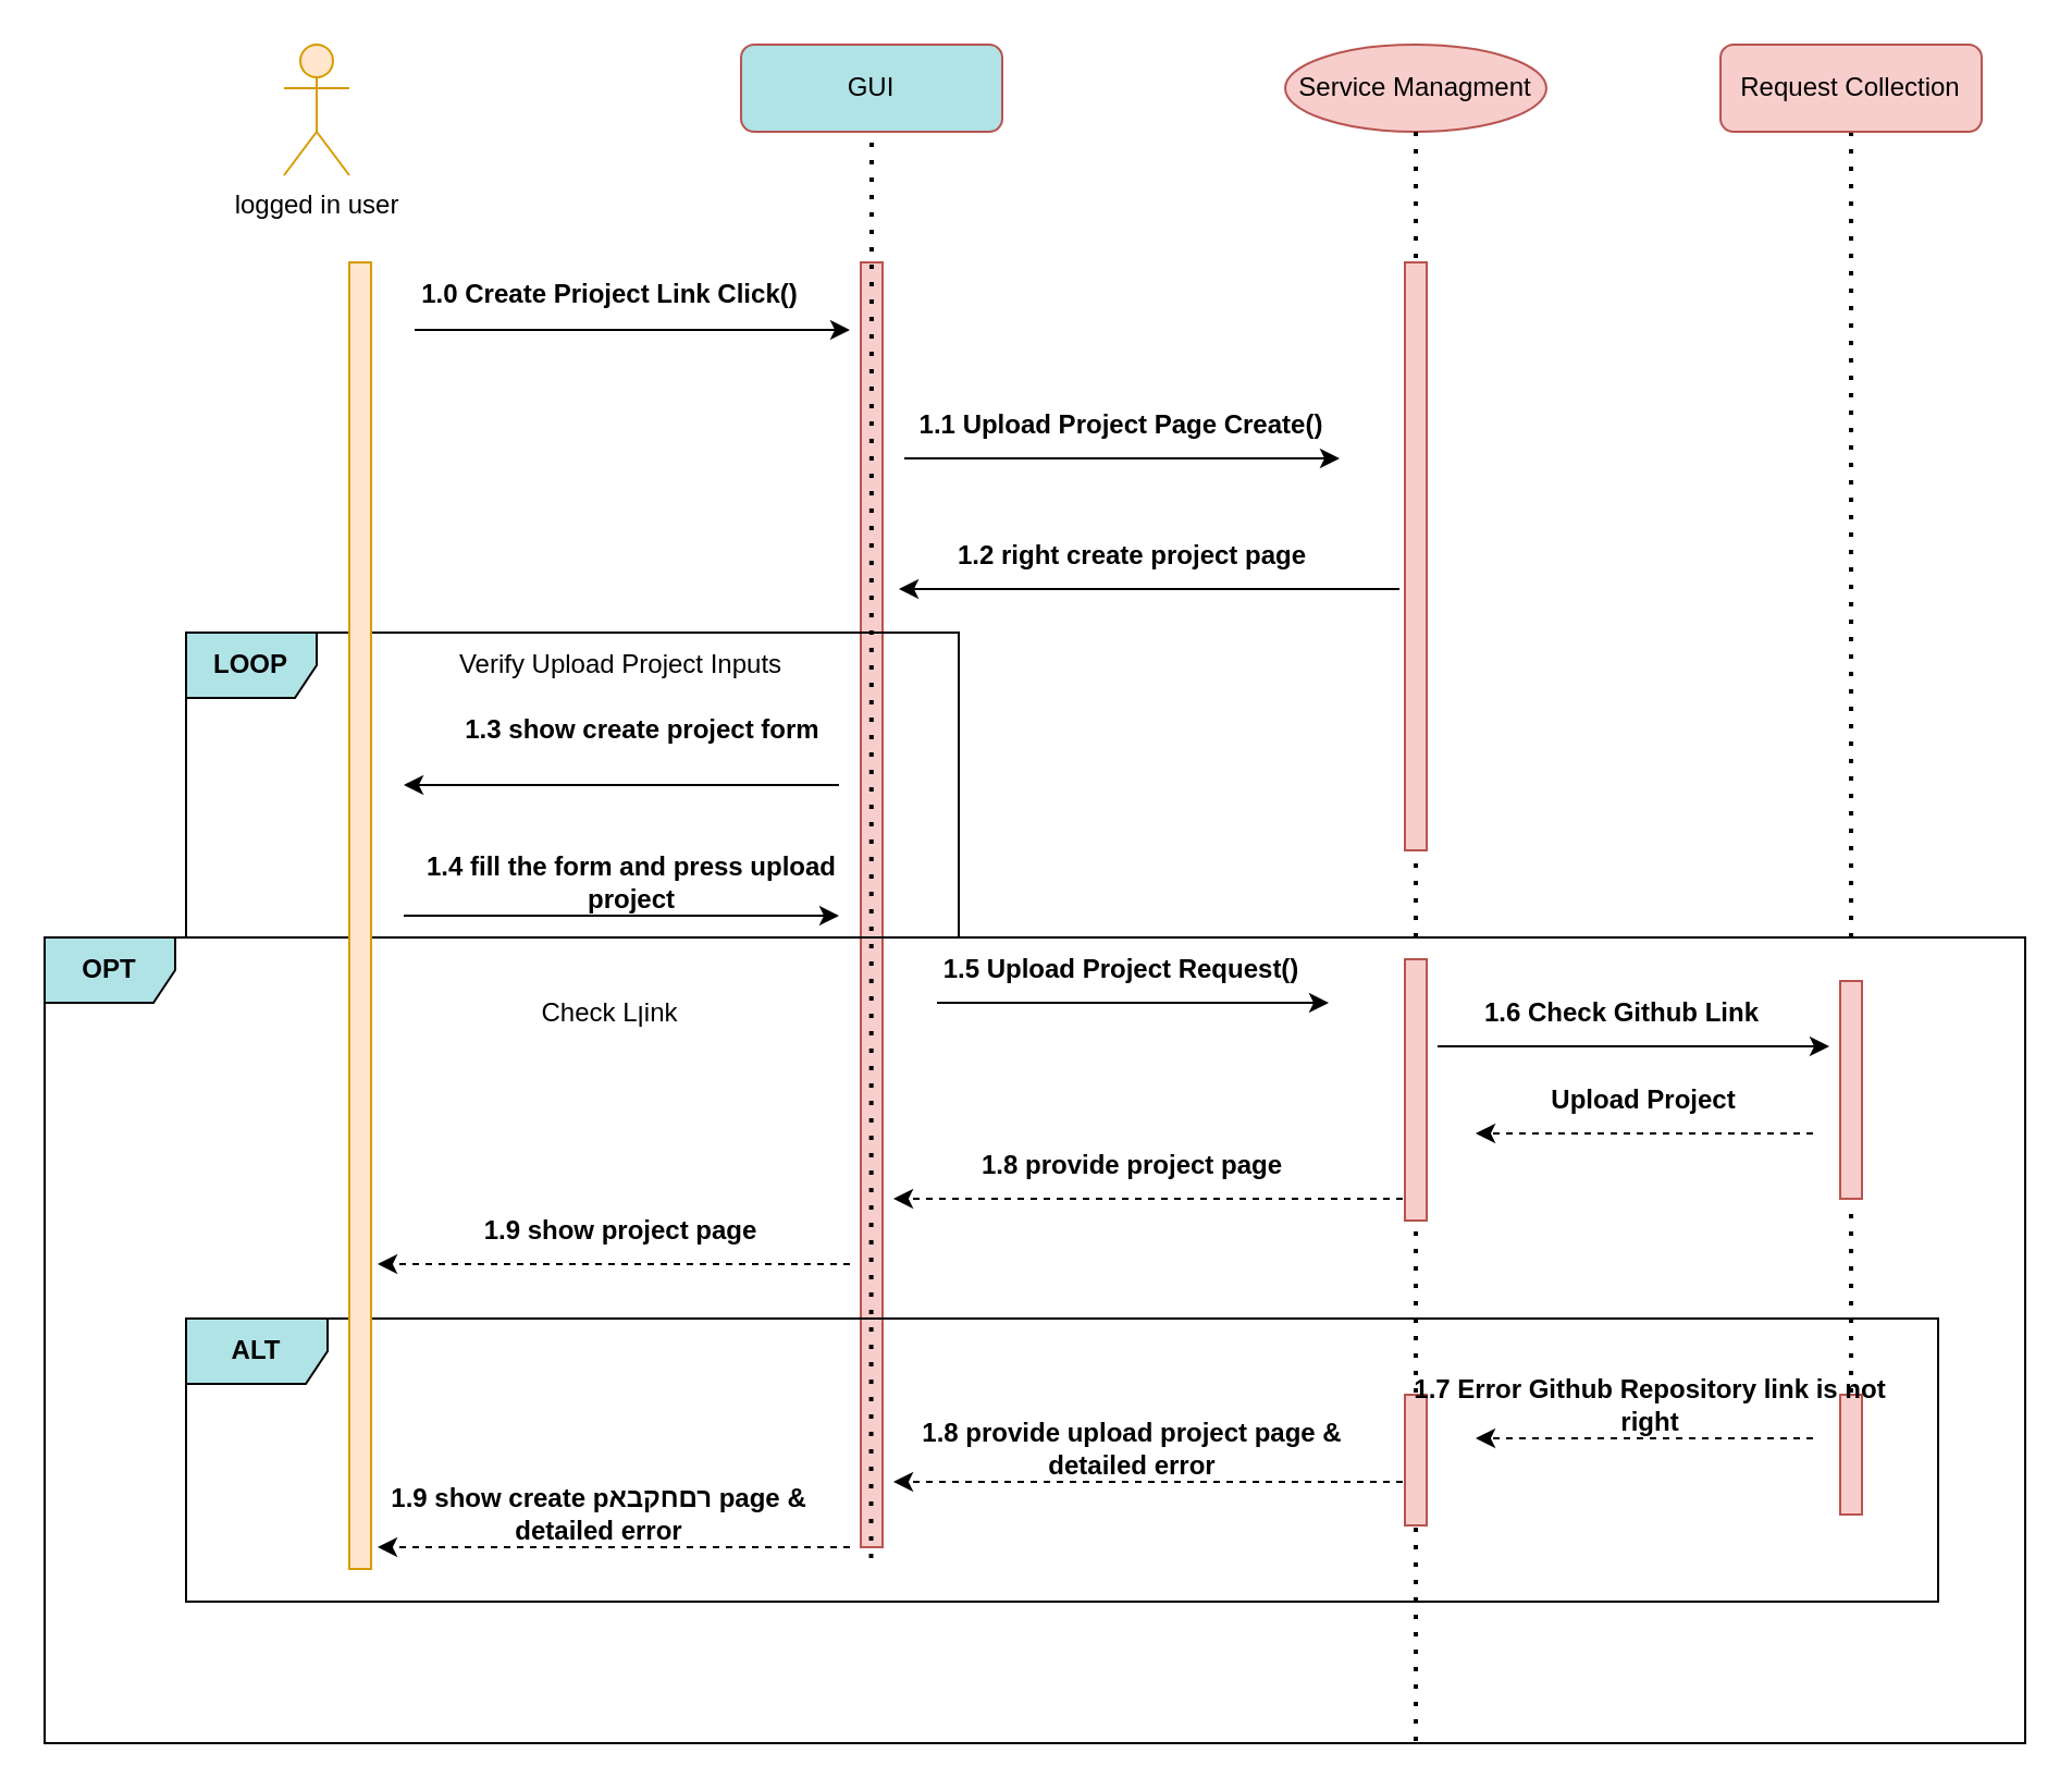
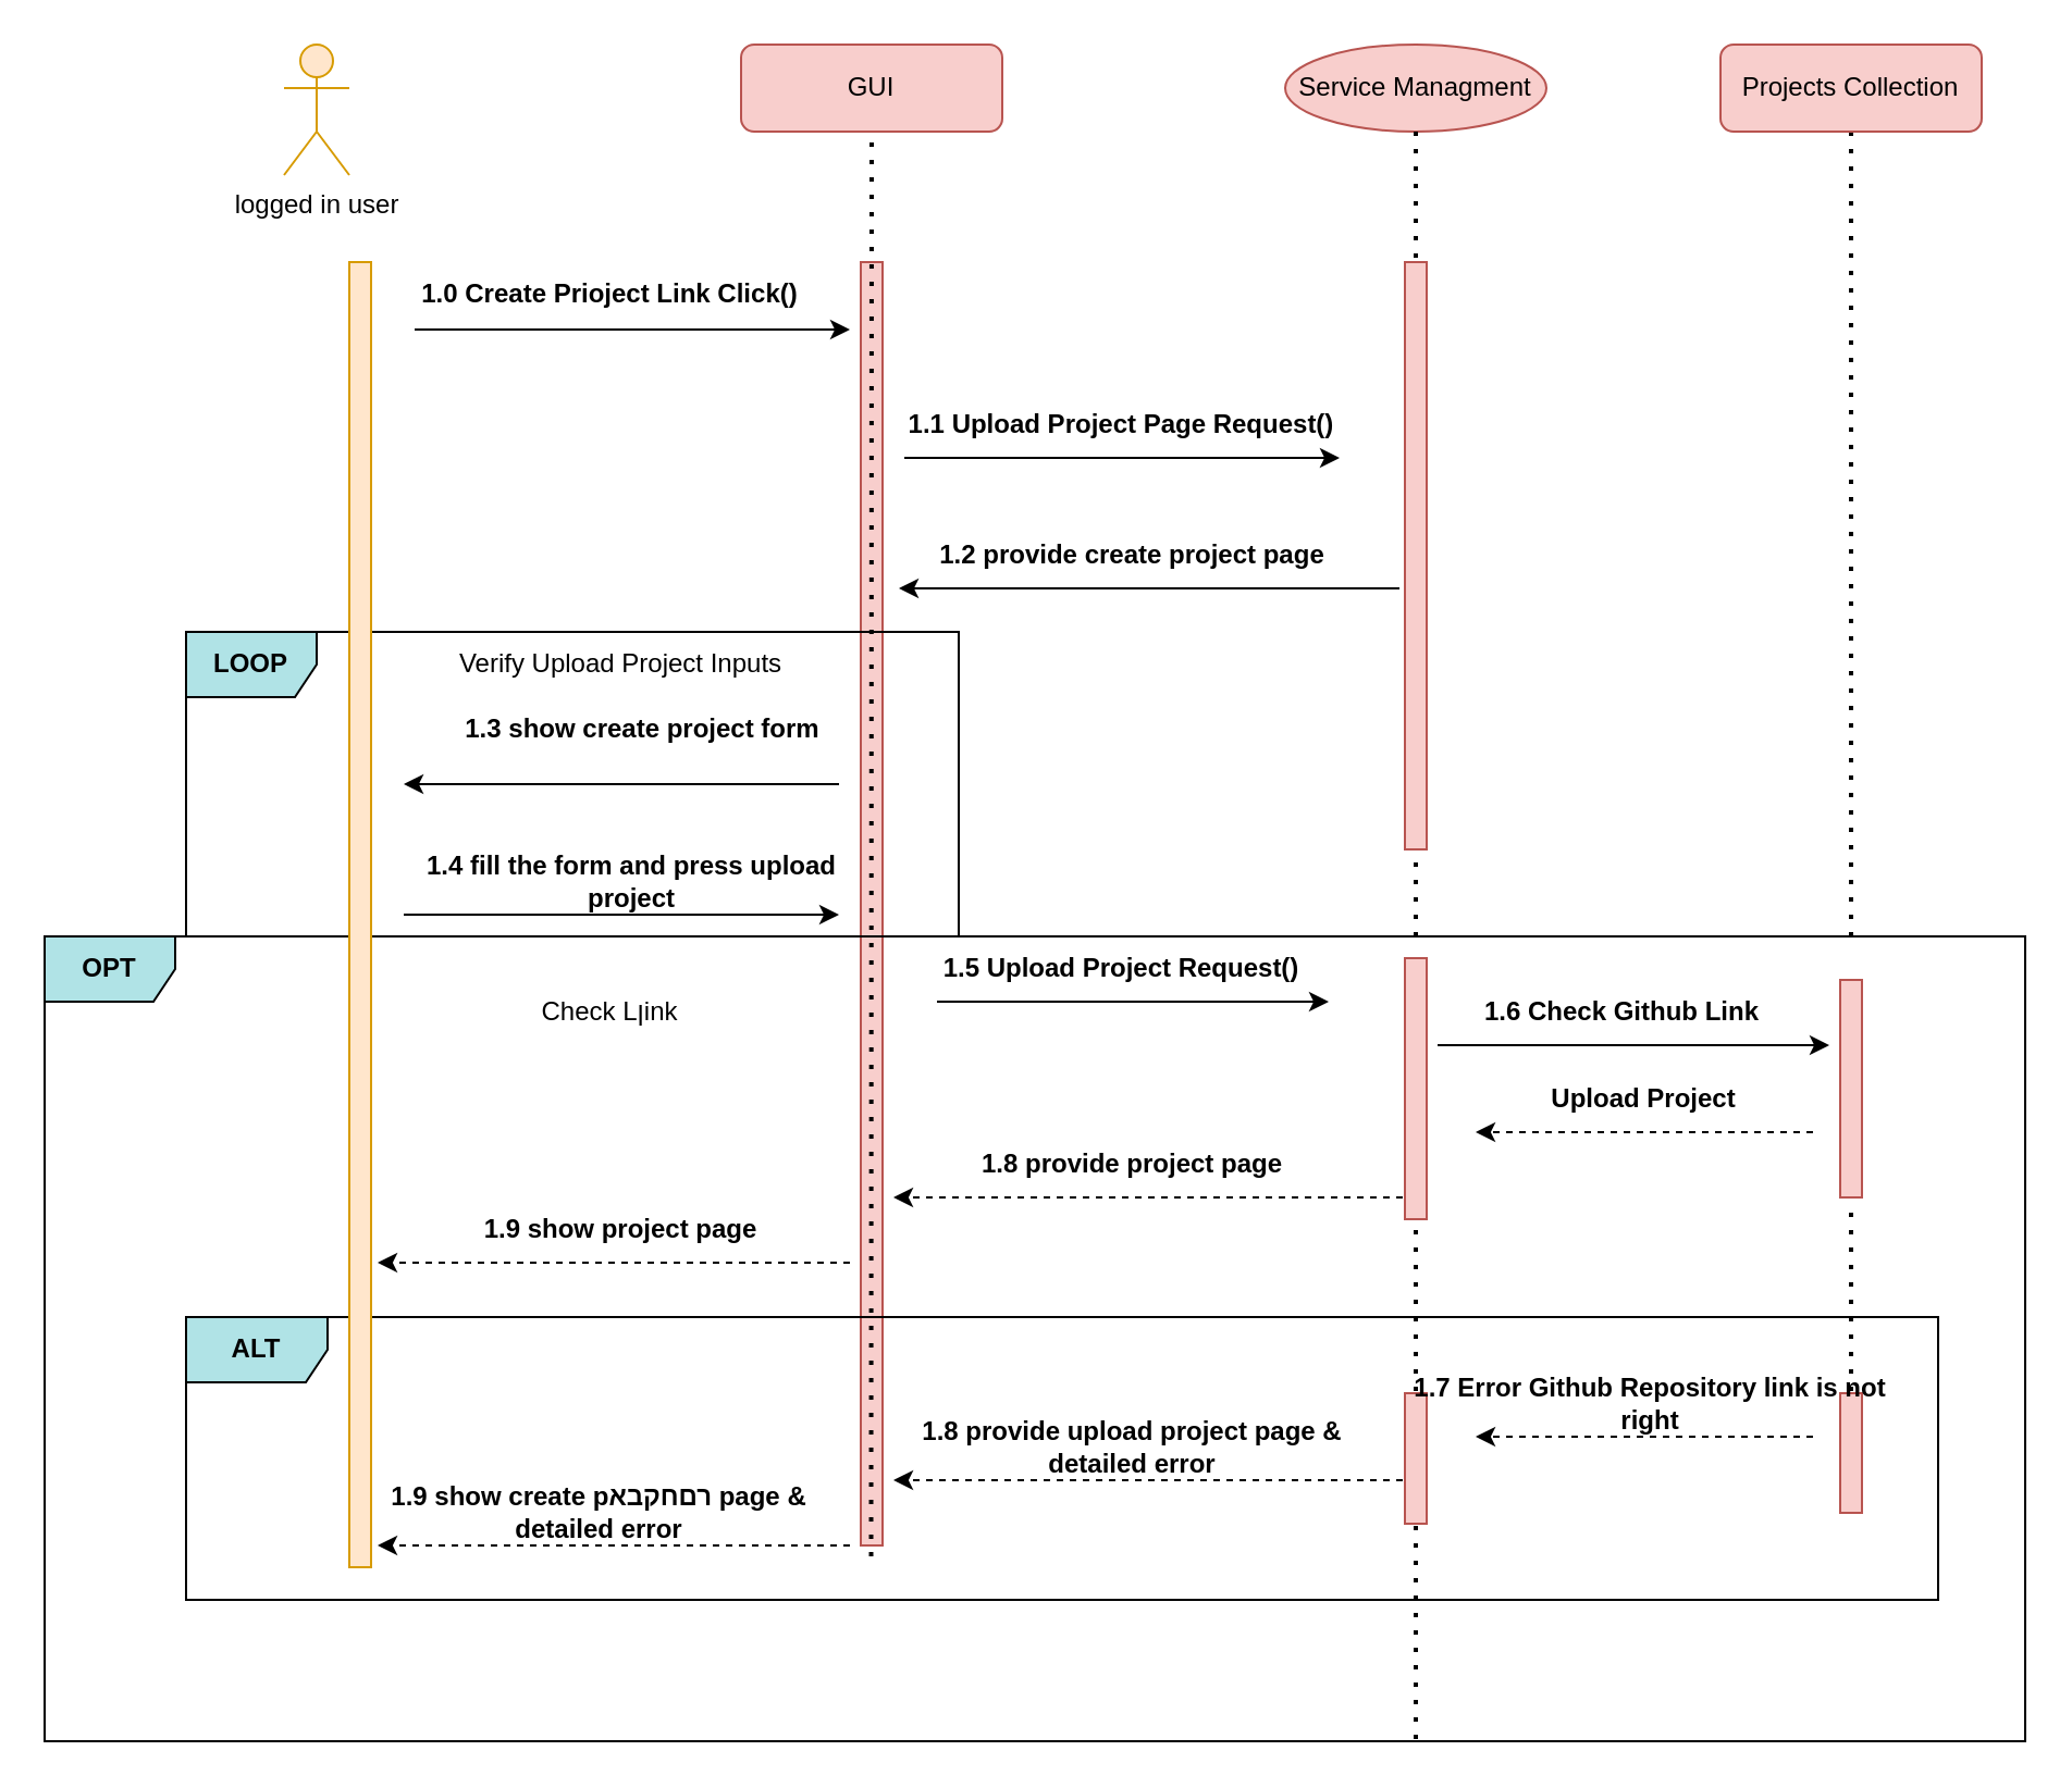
- <mxCell id="16" value="GUI" style="rounded=1;whiteSpace=wrap;html=1;fillColor=#b0e3e6;strokeColor=#b85450;" parent="1" vertex="1"><mxGeometry x="340" y="20" width="120" height="40" as="geometry" /></mxCell>
+ <mxCell id="16" value="GUI" style="rounded=1;whiteSpace=wrap;html=1;fillColor=#f8cecc;strokeColor=#b85450;" parent="1" vertex="1"><mxGeometry x="340" y="20" width="120" height="40" as="geometry" /></mxCell>
- <mxCell id="49" value="Request Collection" style="rounded=1;whiteSpace=wrap;html=1;fillColor=#f8cecc;strokeColor=#b85450;" parent="1" vertex="1"><mxGeometry x="790" y="20" width="120" height="40" as="geometry" /></mxCell>
+ <mxCell id="49" value="Projects Collection" style="rounded=1;whiteSpace=wrap;html=1;fillColor=#f8cecc;strokeColor=#b85450;" parent="1" vertex="1"><mxGeometry x="790" y="20" width="120" height="40" as="geometry" /></mxCell>
- <mxCell id="39" value="&lt;font style=&quot;font-size: 12px&quot;&gt;1.1 Upload Project Page Create()&lt;br&gt;&lt;/font&gt;" style="text;html=1;strokeColor=none;fillColor=none;align=center;verticalAlign=middle;whiteSpace=wrap;rounded=0;shadow=0;glass=0;sketch=0;fontSize=12;fontStyle=1" parent="1" vertex="1"><mxGeometry x="415" y="190" width="200" height="10" as="geometry" /></mxCell>
+ <mxCell id="39" value="&lt;font style=&quot;font-size: 12px&quot;&gt;1.1 Upload Project Page Request()&lt;br&gt;&lt;/font&gt;" style="text;html=1;strokeColor=none;fillColor=none;align=center;verticalAlign=middle;whiteSpace=wrap;rounded=0;shadow=0;glass=0;sketch=0;fontSize=12;fontStyle=1" parent="1" vertex="1"><mxGeometry x="415" y="190" width="200" height="10" as="geometry" /></mxCell>
- <mxCell id="41" value="&lt;font style=&quot;font-size: 12px&quot;&gt;&lt;b style=&quot;font-size: 12px&quot;&gt;1.2 right create project page&lt;br&gt;&lt;/b&gt;&lt;/font&gt;" style="text;html=1;strokeColor=none;fillColor=none;align=center;verticalAlign=middle;whiteSpace=wrap;rounded=0;shadow=0;glass=0;sketch=0;fontSize=12;" parent="1" vertex="1"><mxGeometry x="405" y="250" width="230" height="10" as="geometry" /></mxCell>
+ <mxCell id="41" value="&lt;font style=&quot;font-size: 12px&quot;&gt;&lt;b style=&quot;font-size: 12px&quot;&gt;1.2 provide create project page&lt;br&gt;&lt;/b&gt;&lt;/font&gt;" style="text;html=1;strokeColor=none;fillColor=none;align=center;verticalAlign=middle;whiteSpace=wrap;rounded=0;shadow=0;glass=0;sketch=0;fontSize=12;" parent="1" vertex="1"><mxGeometry x="405" y="250" width="230" height="10" as="geometry" /></mxCell>
